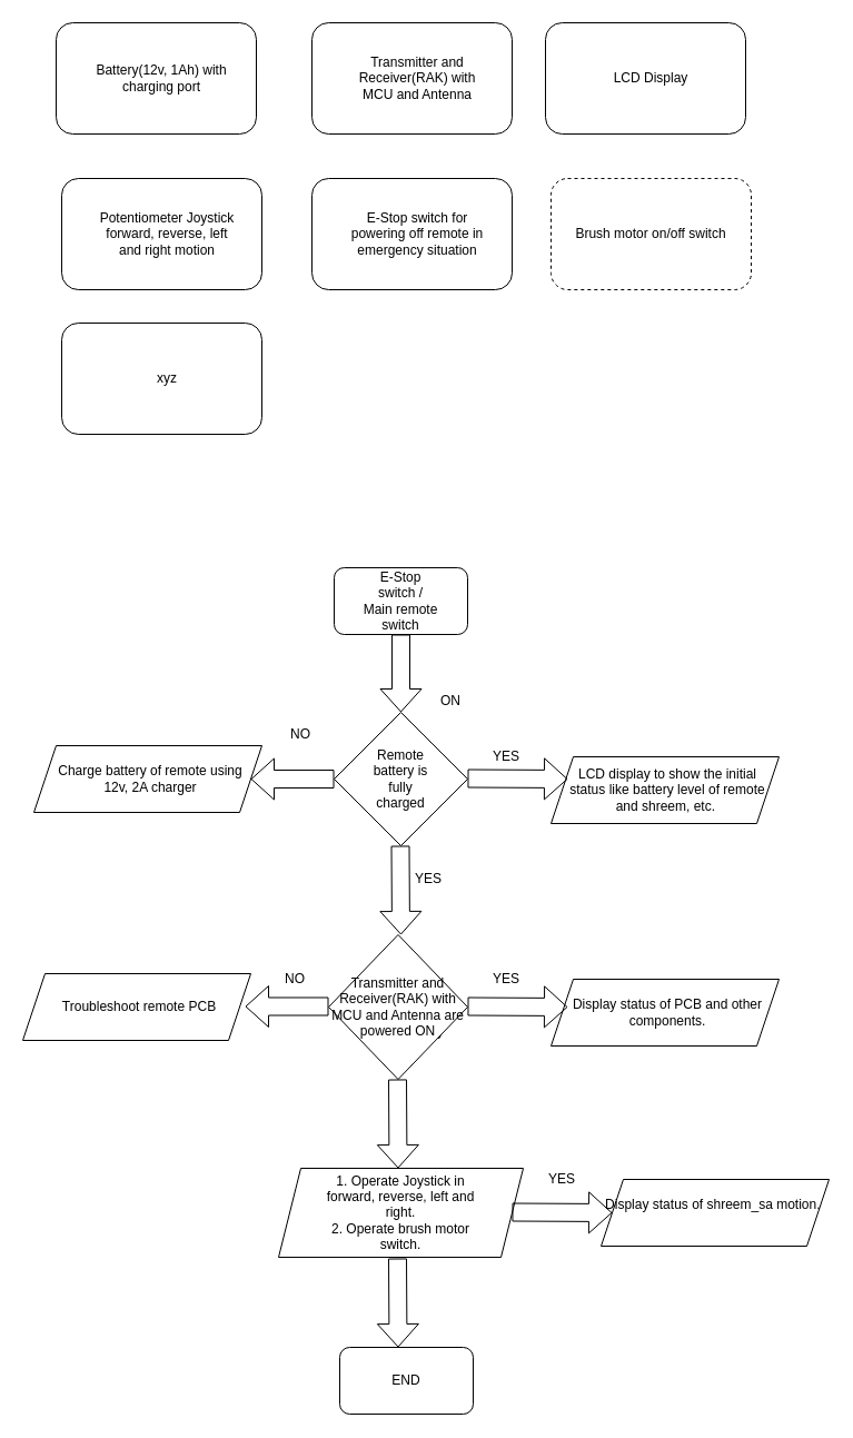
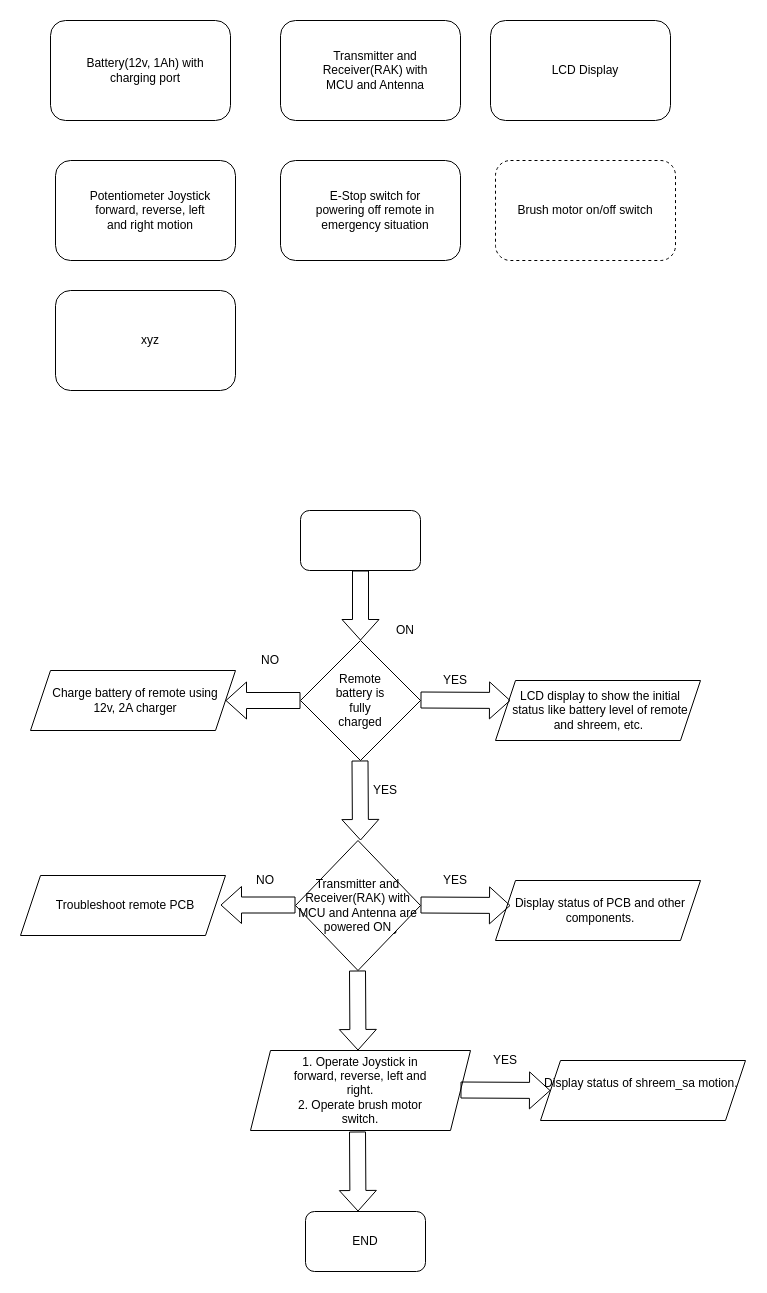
- <mxCell id="22" value="E-Stop switch / Main remote switch" style="text;html=1;align=center;verticalAlign=middle;whiteSpace=wrap;rounded=0;" vertex="1" parent="1"><mxGeometry x="325" y="520" width="70" height="40" as="geometry" /></mxCell>
